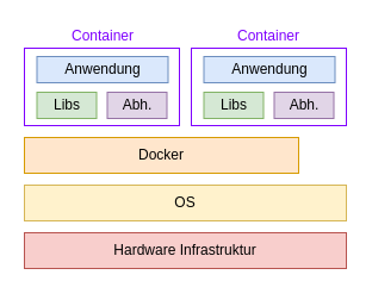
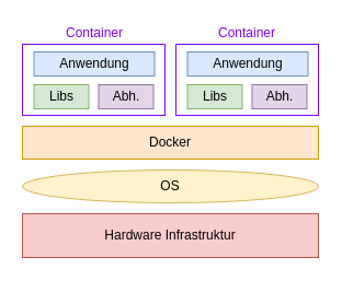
- <mxCell id="4" value="Docker" style="rounded=0;whiteSpace=wrap;html=1;fillColor=#ffe6cc;strokeColor=#d79b00;" vertex="1" parent="1"><mxGeometry x="20" y="115" width="230" height="30" as="geometry" /></mxCell>
+ <mxCell id="4" value="Docker" style="rounded=0;whiteSpace=wrap;html=1;fillColor=#ffe6cc;strokeColor=#d79b00;" vertex="1" parent="1"><mxGeometry x="20" y="115" width="270" height="30" as="geometry" /></mxCell>
- <mxCell id="3" value="OS" style="rounded=0;whiteSpace=wrap;html=1;fillColor=#fff2cc;strokeColor=#d6b656;" vertex="1" parent="1"><mxGeometry x="20" y="155" width="270" height="30" as="geometry" /></mxCell>
+ <mxCell id="3" value="OS" style="ellipse;whiteSpace=wrap;html=1;fillColor=#fff2cc;strokeColor=#d6b656;" vertex="1" parent="1"><mxGeometry x="20" y="155" width="270" height="30" as="geometry" /></mxCell>
- <mxCell id="2" value="Hardware Infrastruktur" style="rounded=0;whiteSpace=wrap;html=1;fillColor=#f8cecc;strokeColor=#b85450;" vertex="1" parent="1"><mxGeometry x="20" y="195" width="270" height="30" as="geometry" /></mxCell>
+ <mxCell id="2" value="Hardware Infrastruktur" style="rounded=0;whiteSpace=wrap;html=1;fillColor=#f8cecc;strokeColor=#b85450;" vertex="1" parent="1"><mxGeometry x="20" y="195" width="270" height="40" as="geometry" /></mxCell>
